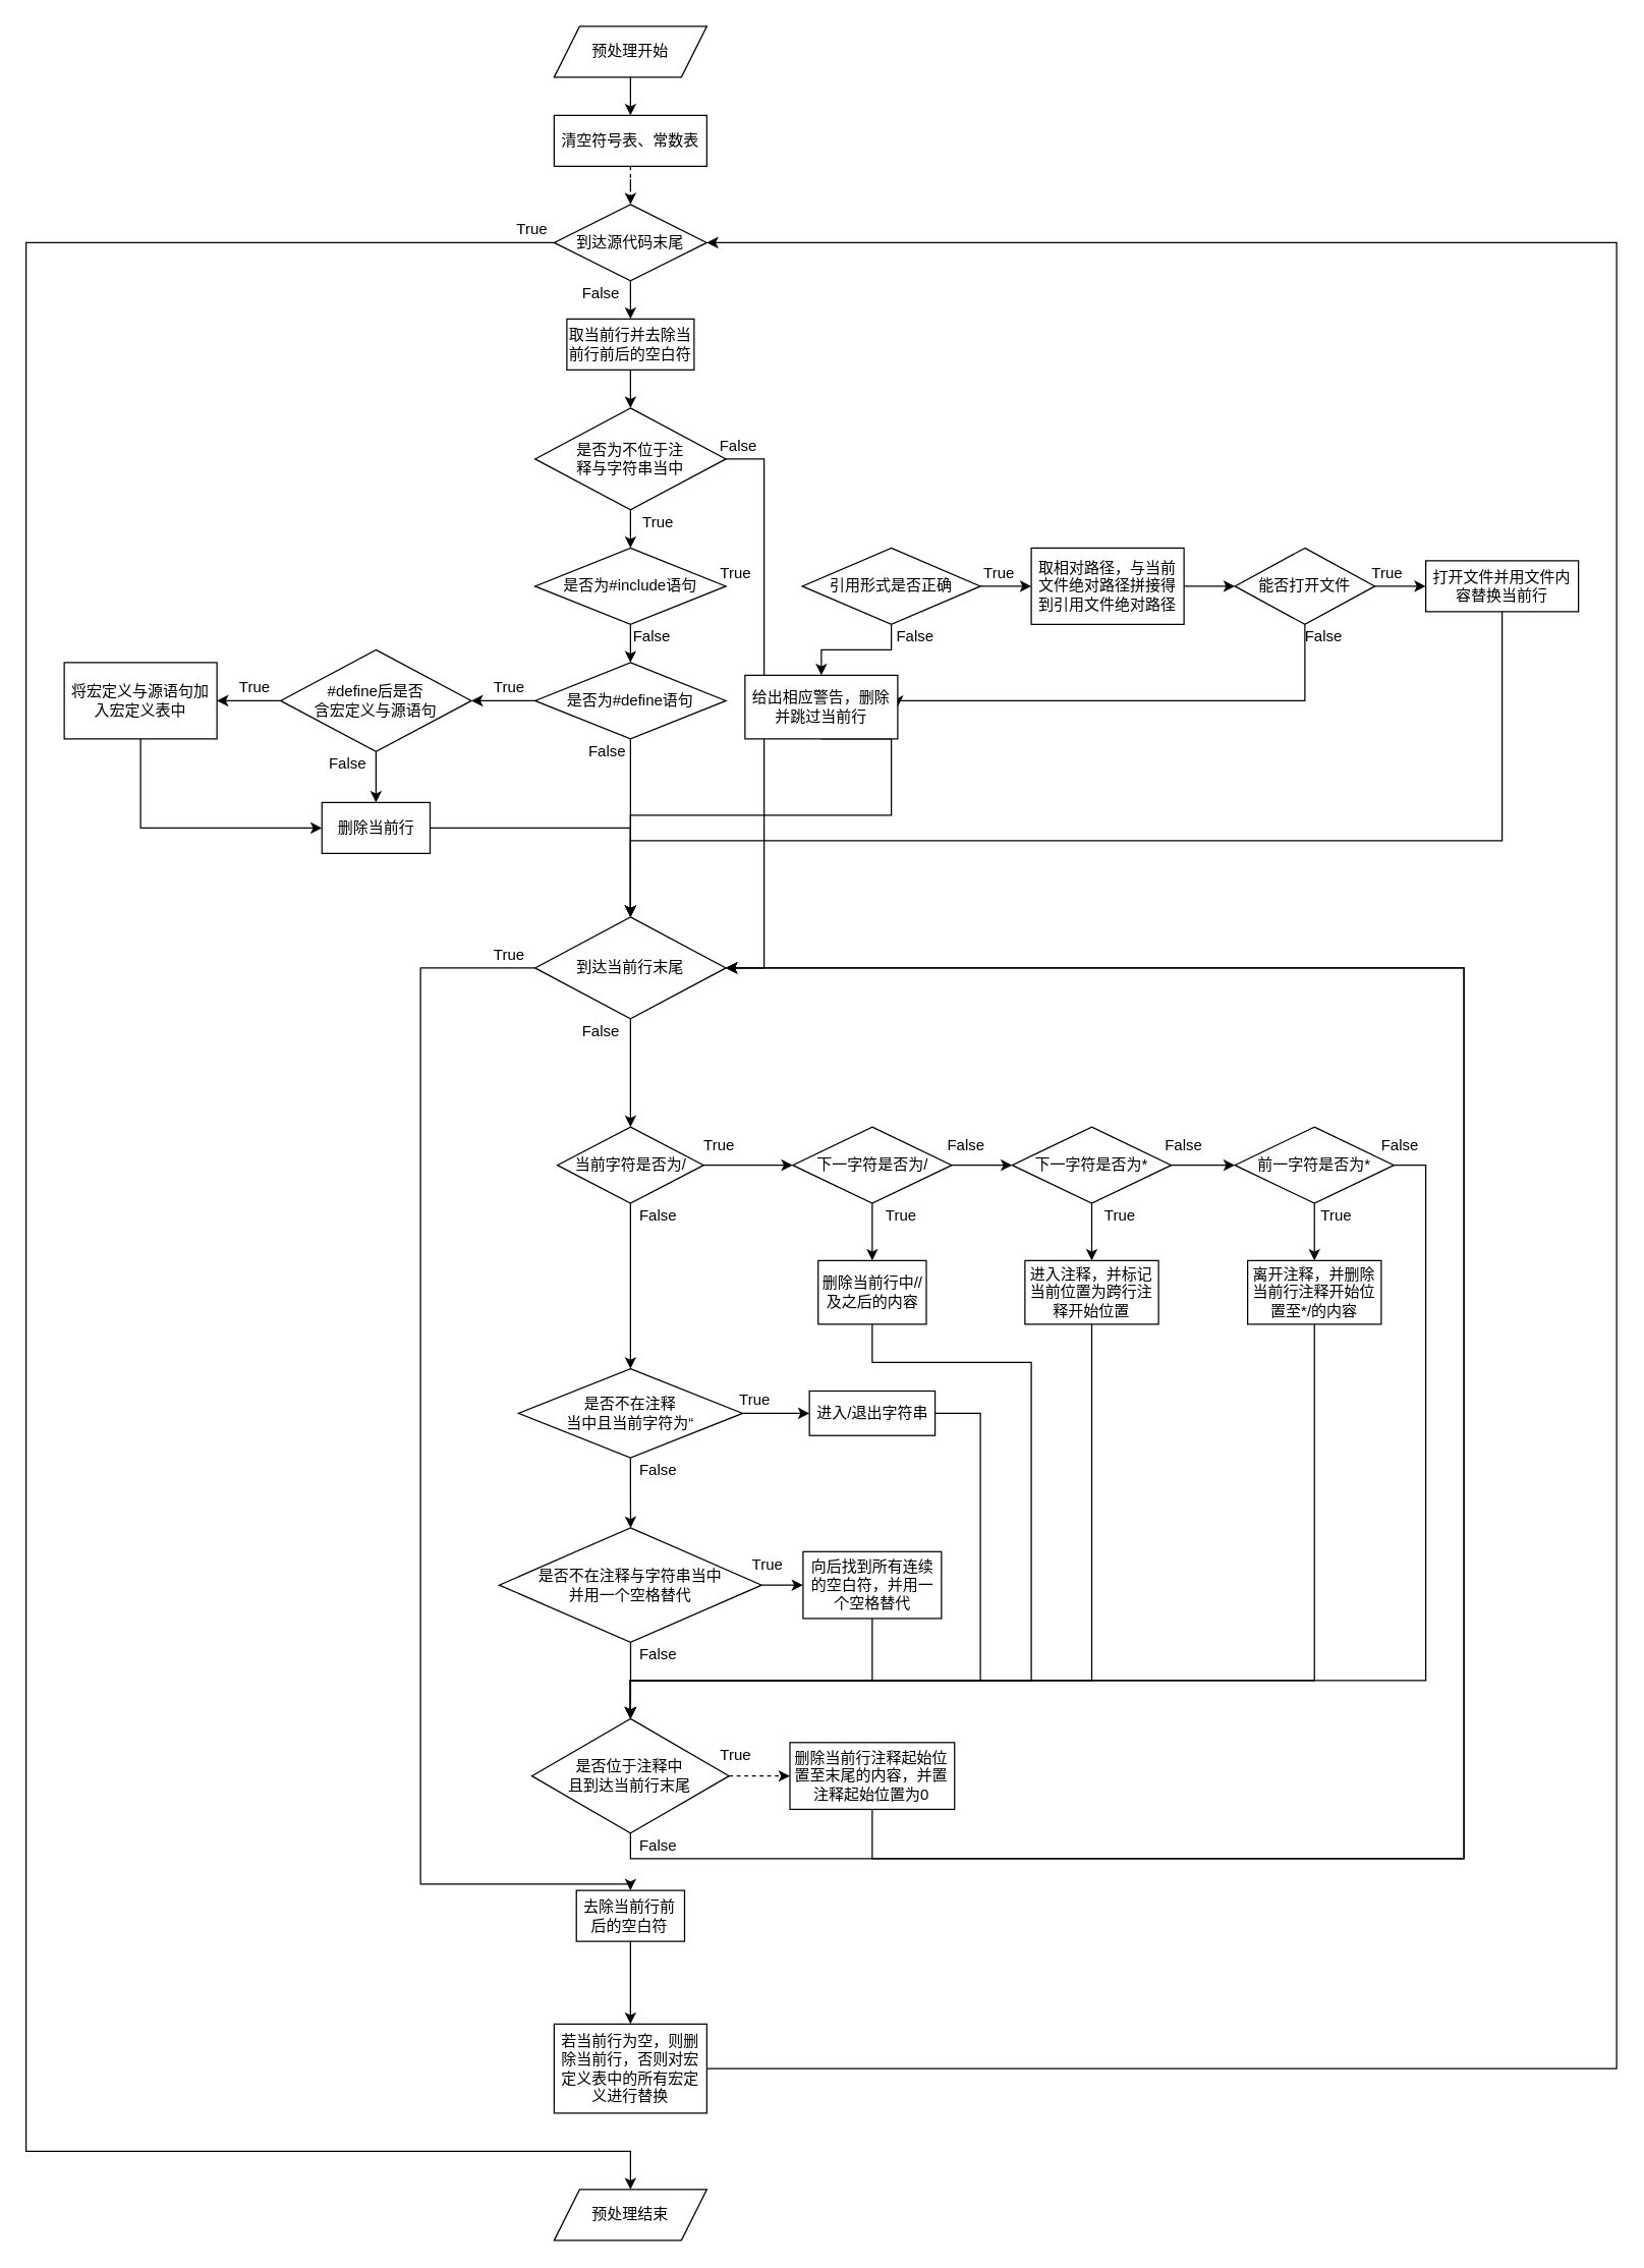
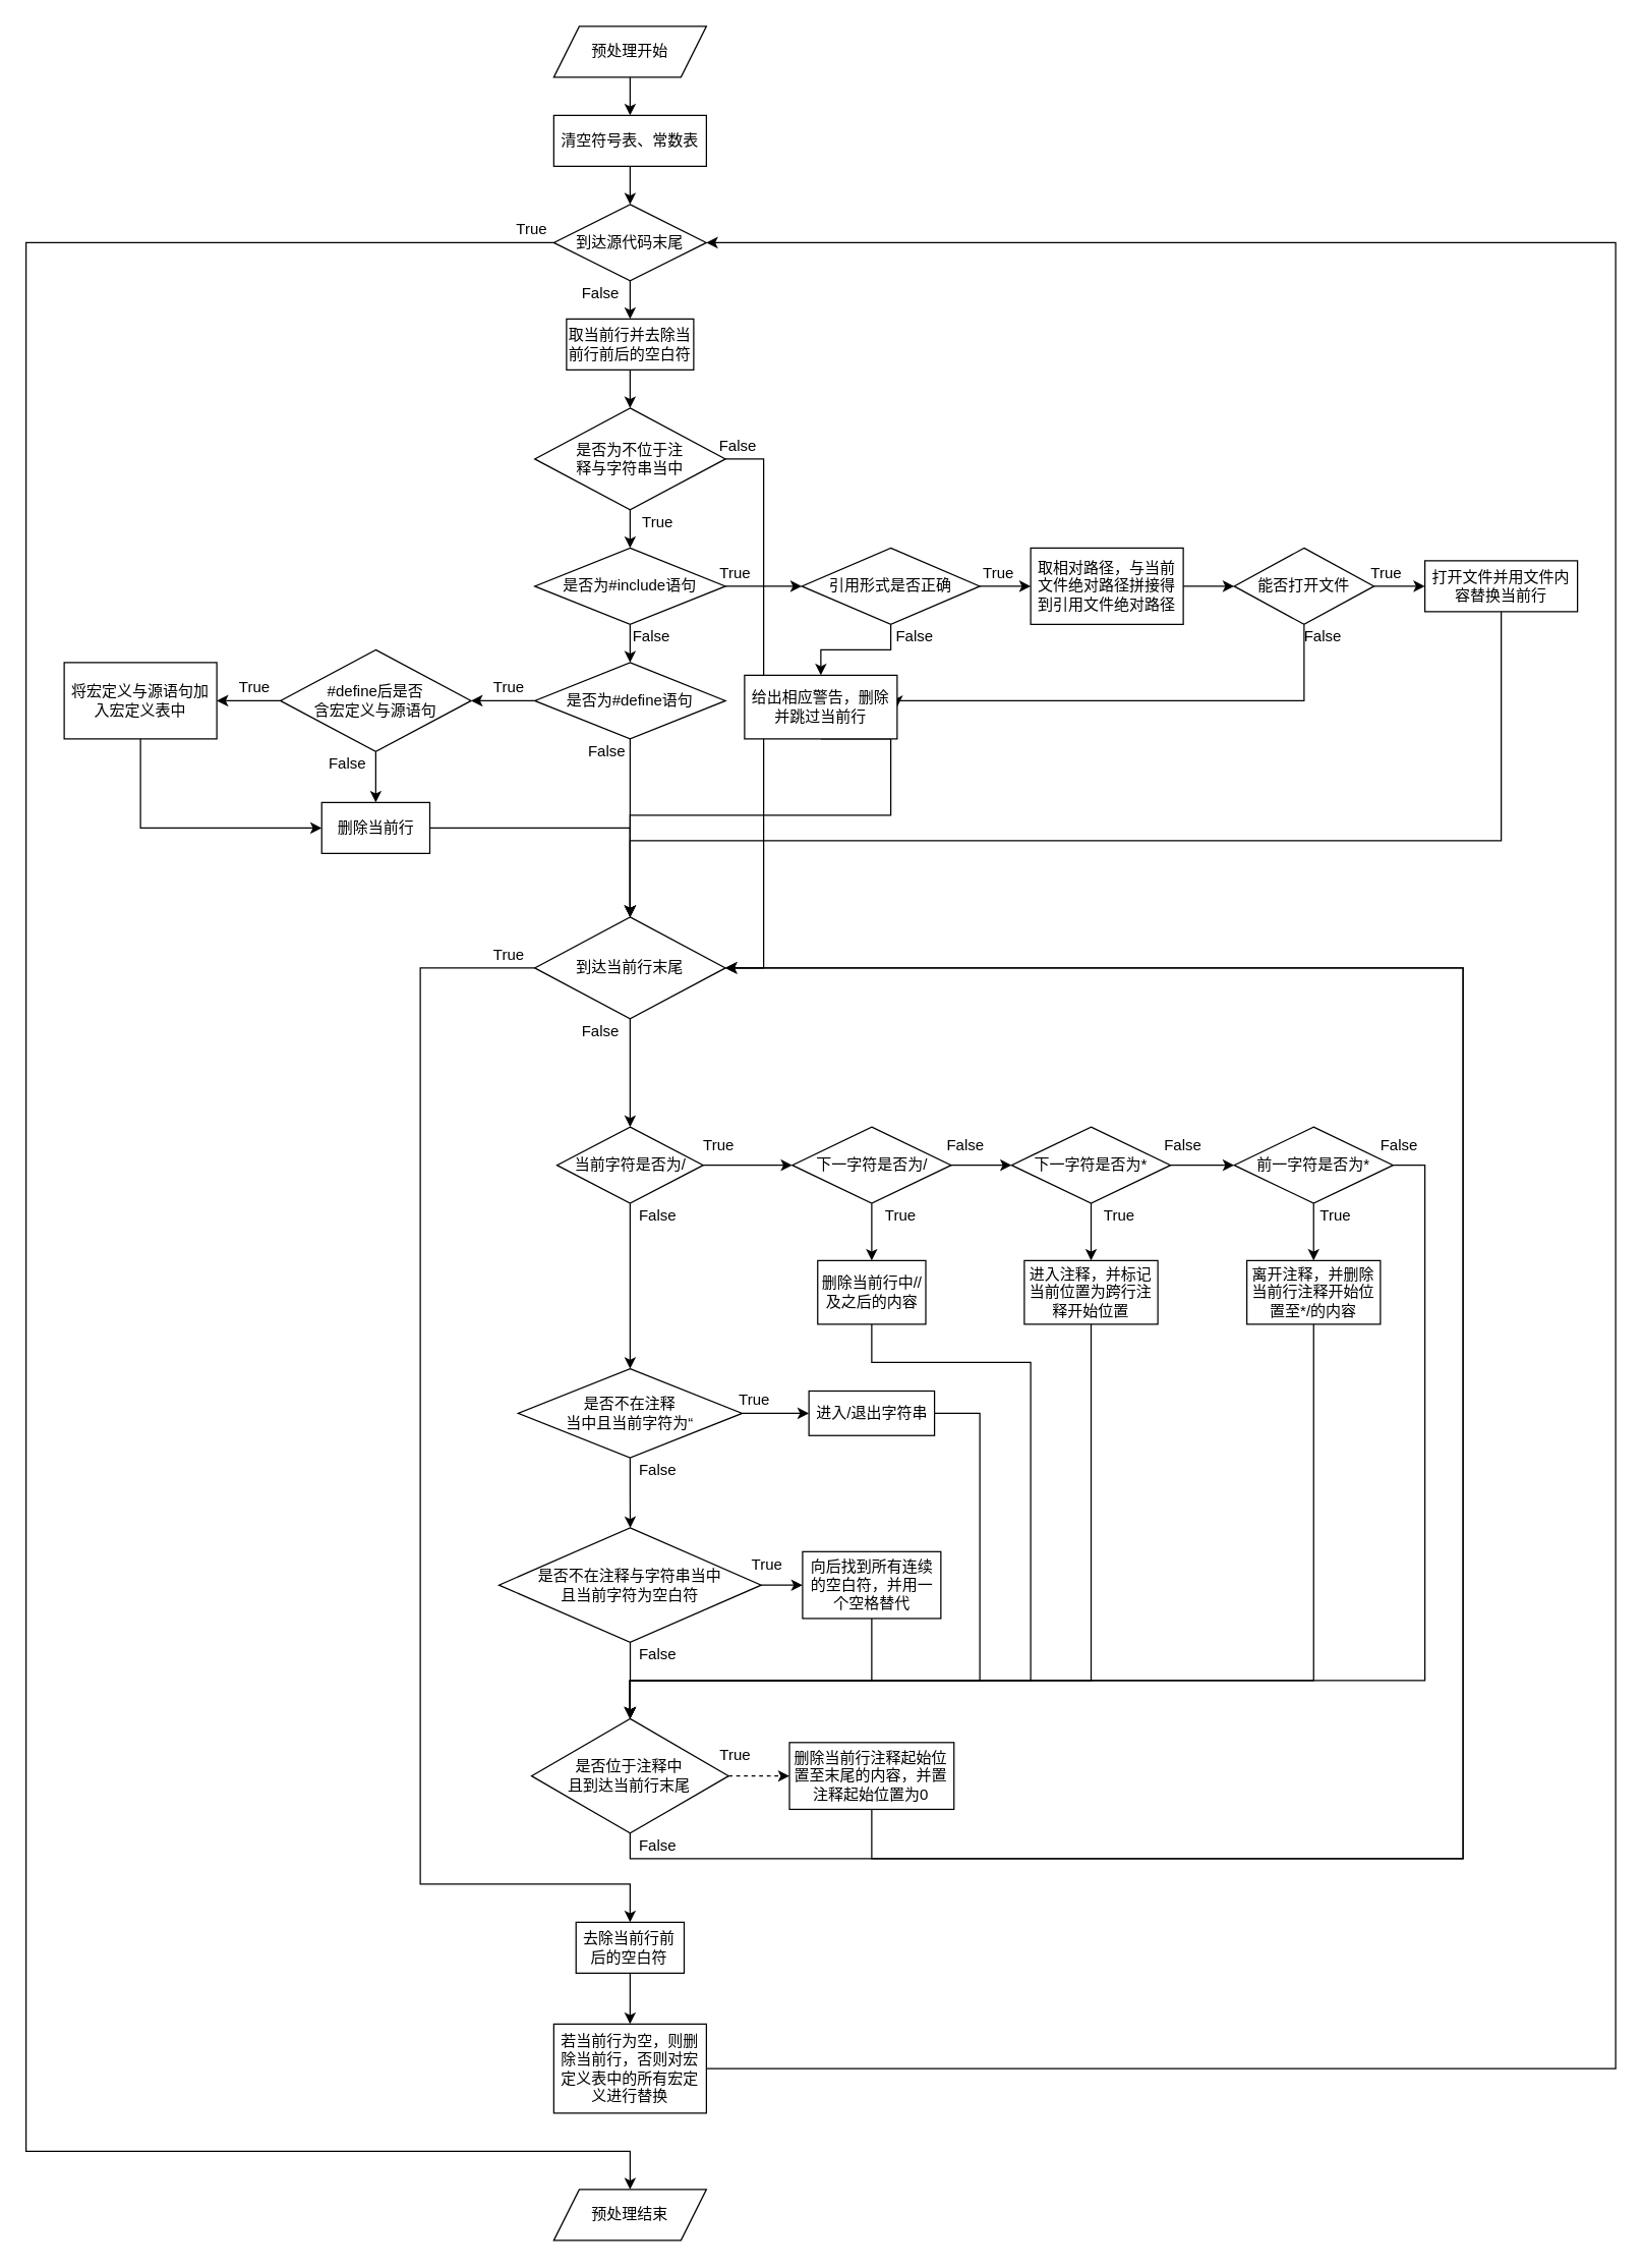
- <mxCell id="4" value="" style="edgeStyle=orthogonalEdgeStyle;rounded=0;orthogonalLoop=1;jettySize=auto;html=1;dashed=1;" edge="1" parent="1" source="5" target="8"><mxGeometry relative="1" as="geometry" /></mxCell>
+ <mxCell id="4" value="" style="edgeStyle=orthogonalEdgeStyle;rounded=0;orthogonalLoop=1;jettySize=auto;html=1;" edge="1" parent="1" source="5" target="8"><mxGeometry relative="1" as="geometry" /></mxCell>
+ <mxCell id="14" value="" style="edgeStyle=orthogonalEdgeStyle;rounded=0;orthogonalLoop=1;jettySize=auto;html=1;" edge="1" parent="1" source="16" target="22"><mxGeometry relative="1" as="geometry" /></mxCell>
- <mxCell id="67" value="是否不在注释与字符串当中&lt;br&gt;并用一个空格替代" style="rhombus;whiteSpace=wrap;html=1;" vertex="1" parent="1"><mxGeometry x="391.87" y="1200" width="206.25" height="90" as="geometry" /></mxCell>
+ <mxCell id="67" value="是否不在注释与字符串当中&lt;br&gt;且当前字符为空白符" style="rhombus;whiteSpace=wrap;html=1;" vertex="1" parent="1"><mxGeometry x="391.87" y="1200" width="206.25" height="90" as="geometry" /></mxCell>
- <mxCell id="76" value="去除当前行前后的空白符" style="rounded=0;whiteSpace=wrap;html=1;" vertex="1" parent="1"><mxGeometry x="452.49" y="1485" width="85" height="40" as="geometry" /></mxCell>
+ <mxCell id="76" value="去除当前行前后的空白符" style="rounded=0;whiteSpace=wrap;html=1;" vertex="1" parent="1"><mxGeometry x="452.49" y="1510" width="85" height="40" as="geometry" /></mxCell>
